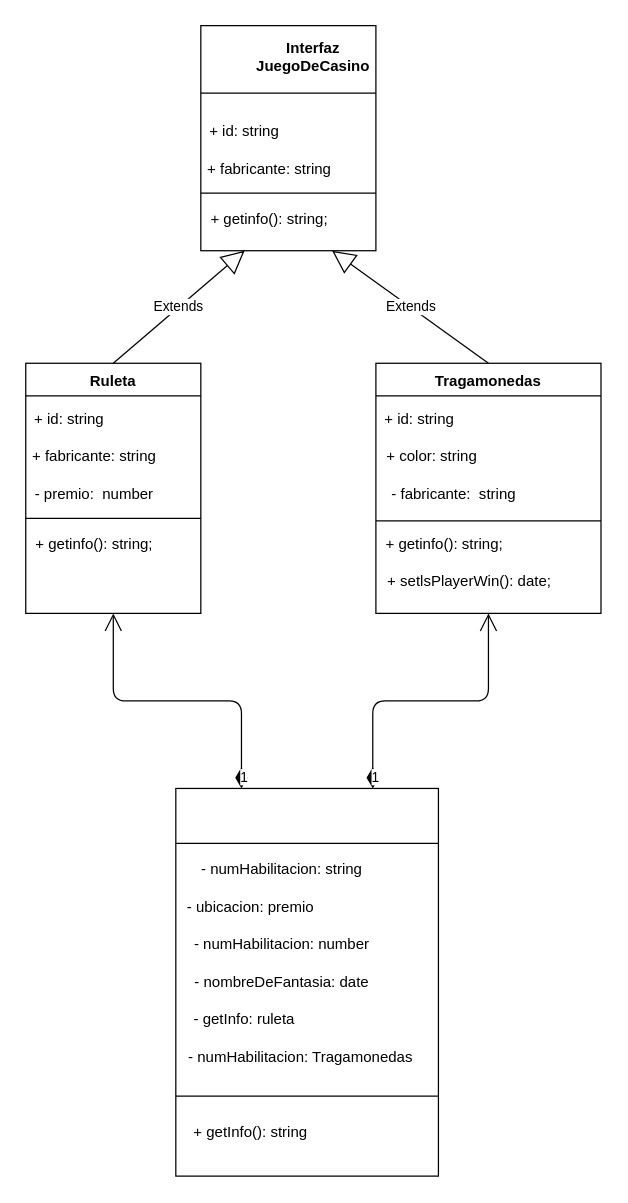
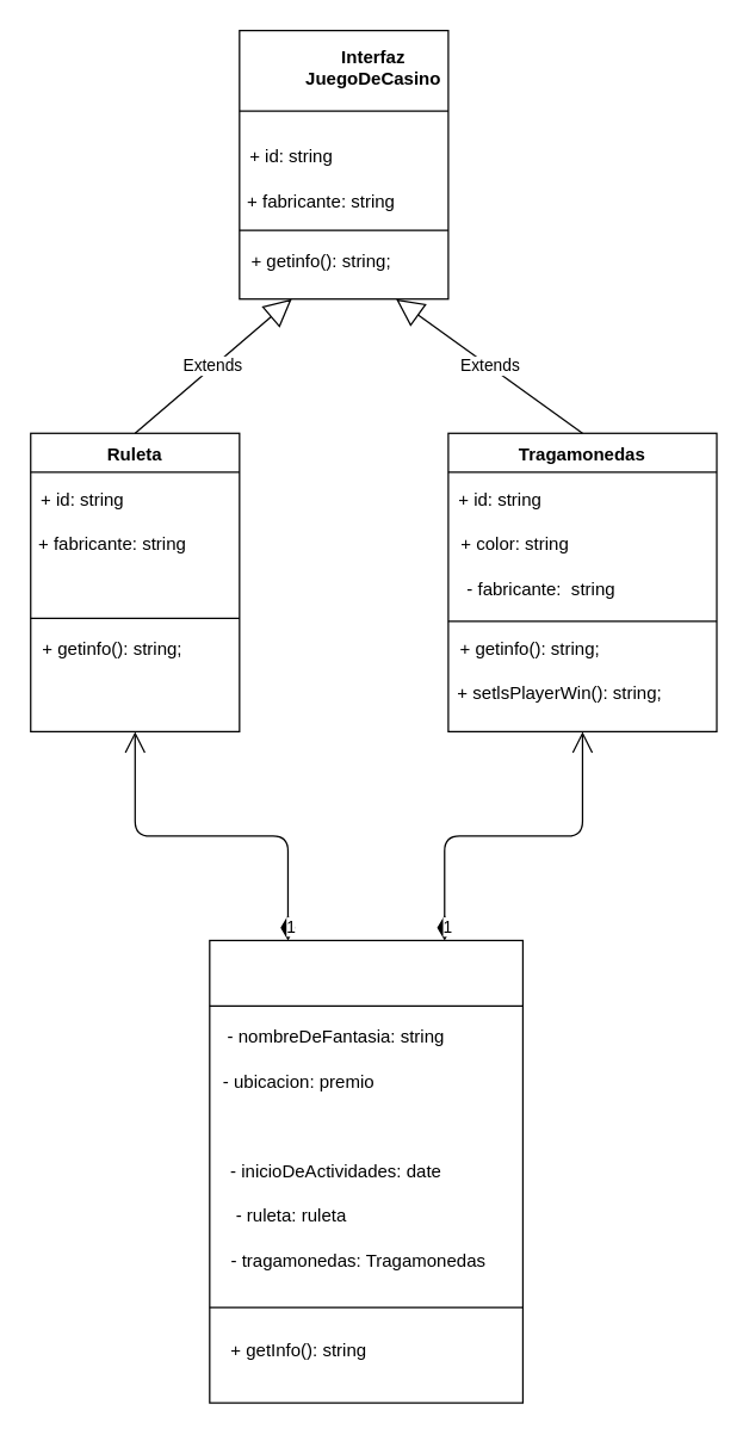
- <mxCell id="12" value="- premio:&amp;nbsp; number" style="text;strokeColor=none;align=center;fillColor=none;html=1;verticalAlign=middle;whiteSpace=wrap;rounded=0;" vertex="1" parent="1"><mxGeometry x="25" y="380" width="100" height="30" as="geometry" /></mxCell>
- <mxCell id="19" value="+ setlsPlayerWin(): date;" style="text;strokeColor=none;align=center;fillColor=none;html=1;verticalAlign=middle;whiteSpace=wrap;rounded=0;" vertex="1" parent="1"><mxGeometry x="305" y="450" width="140" height="30" as="geometry" /></mxCell>
+ <mxCell id="19" value="+ setlsPlayerWin(): string;" style="text;strokeColor=none;align=center;fillColor=none;html=1;verticalAlign=middle;whiteSpace=wrap;rounded=0;" vertex="1" parent="1"><mxGeometry x="305" y="450" width="140" height="30" as="geometry" /></mxCell>
- <mxCell id="23" value="- numHabilitacion: string" style="text;strokeColor=none;align=center;fillColor=none;html=1;verticalAlign=middle;whiteSpace=wrap;rounded=0;" vertex="1" parent="1"><mxGeometry x="140" y="680" width="170" height="30" as="geometry" /></mxCell>
+ <mxCell id="23" value="- nombreDeFantasia: string" style="text;strokeColor=none;align=center;fillColor=none;html=1;verticalAlign=middle;whiteSpace=wrap;rounded=0;" vertex="1" parent="1"><mxGeometry x="140" y="680" width="170" height="30" as="geometry" /></mxCell>
- <mxCell id="25" value="- numHabilitacion: number" style="text;strokeColor=none;align=center;fillColor=none;html=1;verticalAlign=middle;whiteSpace=wrap;rounded=0;" vertex="1" parent="1"><mxGeometry x="140" y="740" width="170" height="30" as="geometry" /></mxCell>
- <mxCell id="26" value="- nombreDeFantasia: date" style="text;strokeColor=none;align=center;fillColor=none;html=1;verticalAlign=middle;whiteSpace=wrap;rounded=0;" vertex="1" parent="1"><mxGeometry x="140" y="770" width="170" height="30" as="geometry" /></mxCell>
+ <mxCell id="26" value="- inicioDeActividades: date" style="text;strokeColor=none;align=center;fillColor=none;html=1;verticalAlign=middle;whiteSpace=wrap;rounded=0;" vertex="1" parent="1"><mxGeometry x="140" y="770" width="170" height="30" as="geometry" /></mxCell>
- <mxCell id="27" value="- getInfo: ruleta" style="text;strokeColor=none;align=center;fillColor=none;html=1;verticalAlign=middle;whiteSpace=wrap;rounded=0;" vertex="1" parent="1"><mxGeometry x="110" y="800" width="170" height="30" as="geometry" /></mxCell>
+ <mxCell id="27" value="- ruleta: ruleta" style="text;strokeColor=none;align=center;fillColor=none;html=1;verticalAlign=middle;whiteSpace=wrap;rounded=0;" vertex="1" parent="1"><mxGeometry x="110" y="800" width="170" height="30" as="geometry" /></mxCell>
- <mxCell id="28" value="- numHabilitacion: Tragamonedas" style="text;strokeColor=none;align=center;fillColor=none;html=1;verticalAlign=middle;whiteSpace=wrap;rounded=0;" vertex="1" parent="1"><mxGeometry x="110" y="830" width="260" height="30" as="geometry" /></mxCell>
+ <mxCell id="28" value="- tragamonedas: Tragamonedas" style="text;strokeColor=none;align=center;fillColor=none;html=1;verticalAlign=middle;whiteSpace=wrap;rounded=0;" vertex="1" parent="1"><mxGeometry x="110" y="830" width="260" height="30" as="geometry" /></mxCell>
